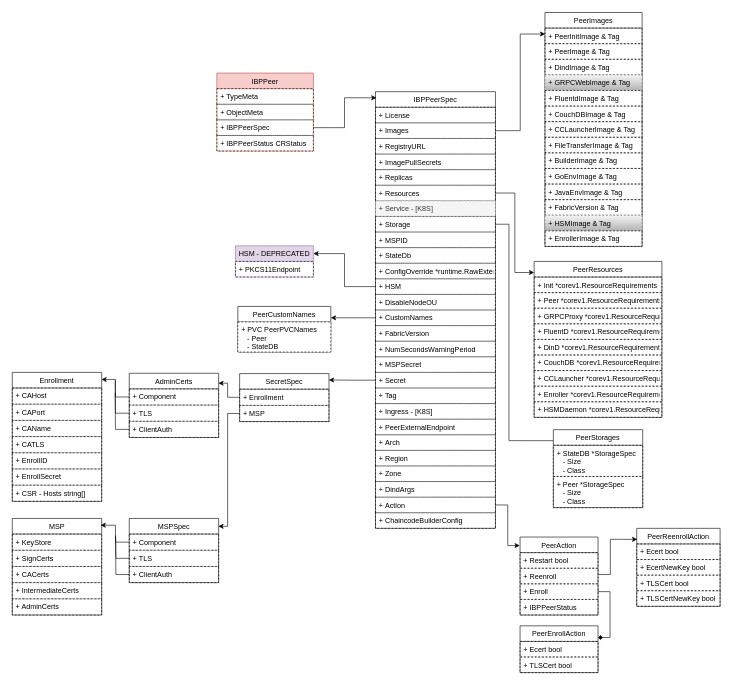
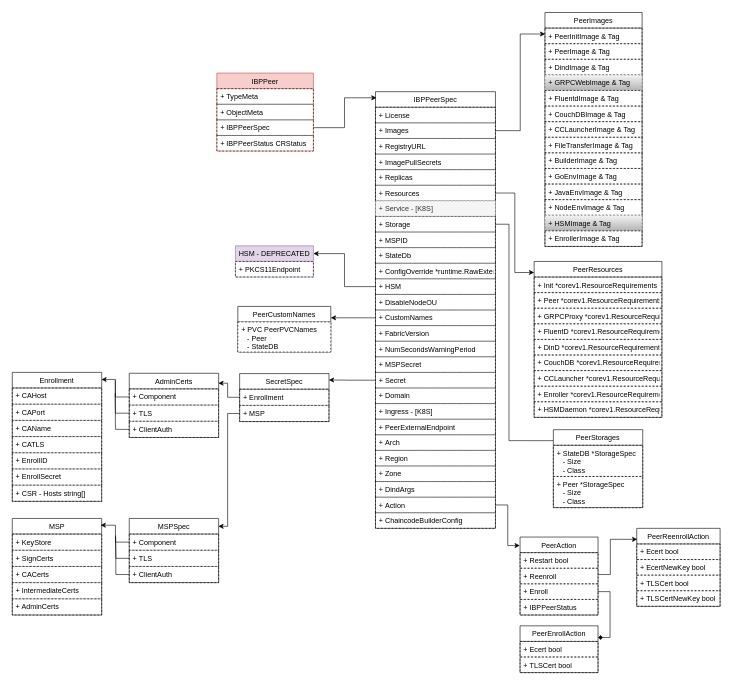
- <mxCell id="65" value="+ FabricVersion &amp; Tag&#10;" style="text;strokeColor=#000000;fillColor=none;align=left;verticalAlign=top;spacingLeft=4;spacingRight=4;overflow=hidden;rotatable=0;points=[[0,0.5],[1,0.5]];portConstraint=eastwest;dashed=1;rounded=0;glass=0;" parent="53" vertex="1"><mxGeometry y="312" width="162" height="26" as="geometry" /></mxCell>
+ <mxCell id="65" value="+ NodeEnvImage &amp; Tag&#10;" style="text;strokeColor=#000000;fillColor=none;align=left;verticalAlign=top;spacingLeft=4;spacingRight=4;overflow=hidden;rotatable=0;points=[[0,0.5],[1,0.5]];portConstraint=eastwest;dashed=1;rounded=0;glass=0;" parent="53" vertex="1"><mxGeometry y="312" width="162" height="26" as="geometry" /></mxCell>
- <mxCell id="26" value="+ Tag" style="text;strokeColor=#000000;fillColor=none;align=left;verticalAlign=top;spacingLeft=4;spacingRight=4;overflow=hidden;rotatable=0;points=[[0,0.5],[1,0.5]];portConstraint=eastwest;rounded=0;dashed=1;glass=0;" parent="7" vertex="1"><mxGeometry y="494" width="200" height="26" as="geometry" /></mxCell>
+ <mxCell id="26" value="+ Domain" style="text;strokeColor=#000000;fillColor=none;align=left;verticalAlign=top;spacingLeft=4;spacingRight=4;overflow=hidden;rotatable=0;points=[[0,0.5],[1,0.5]];portConstraint=eastwest;rounded=0;dashed=1;glass=0;" parent="7" vertex="1"><mxGeometry y="494" width="200" height="26" as="geometry" /></mxCell>
